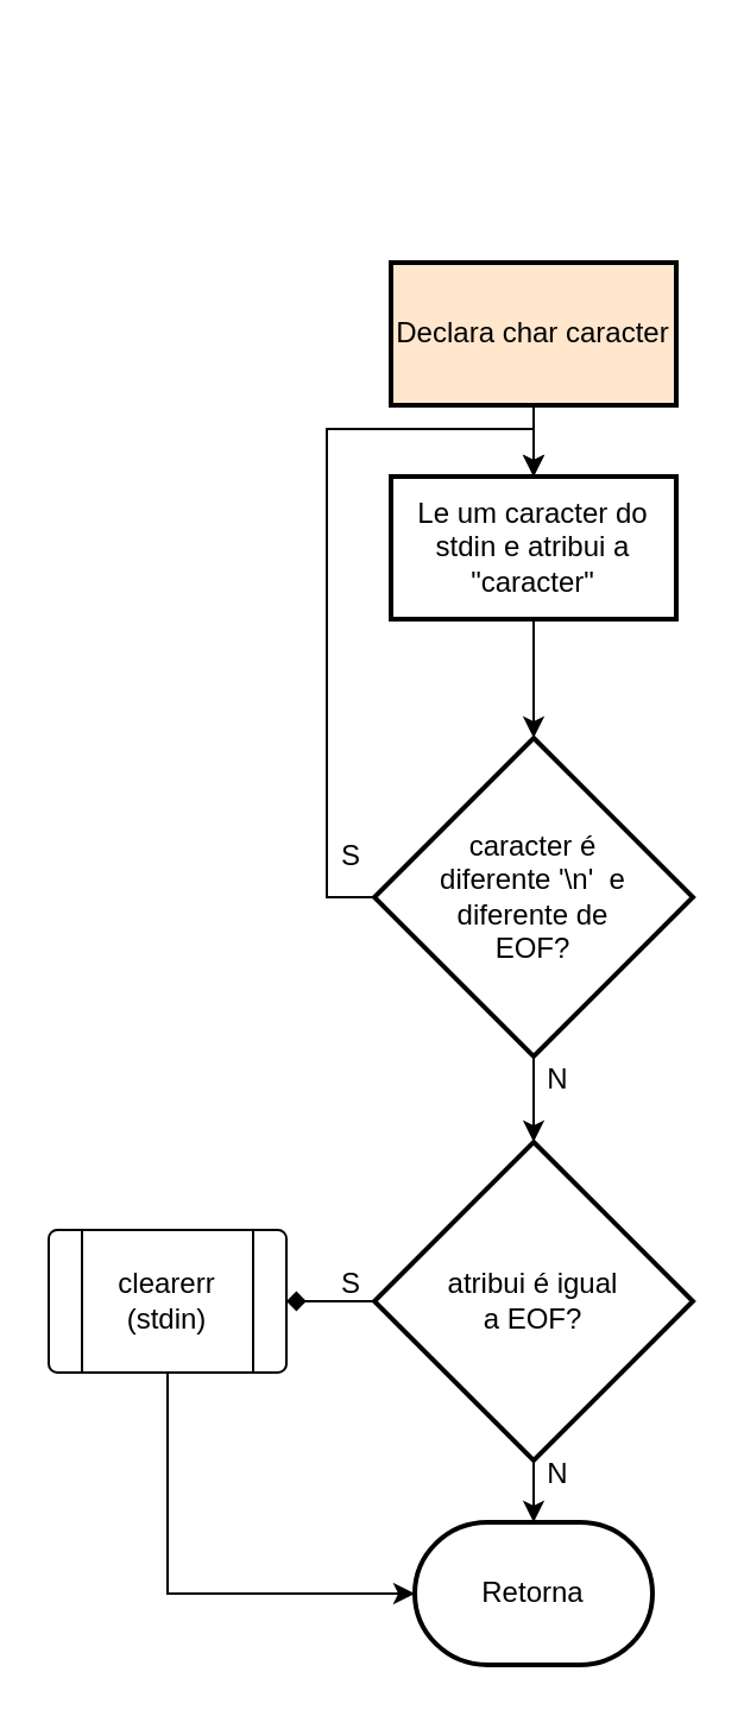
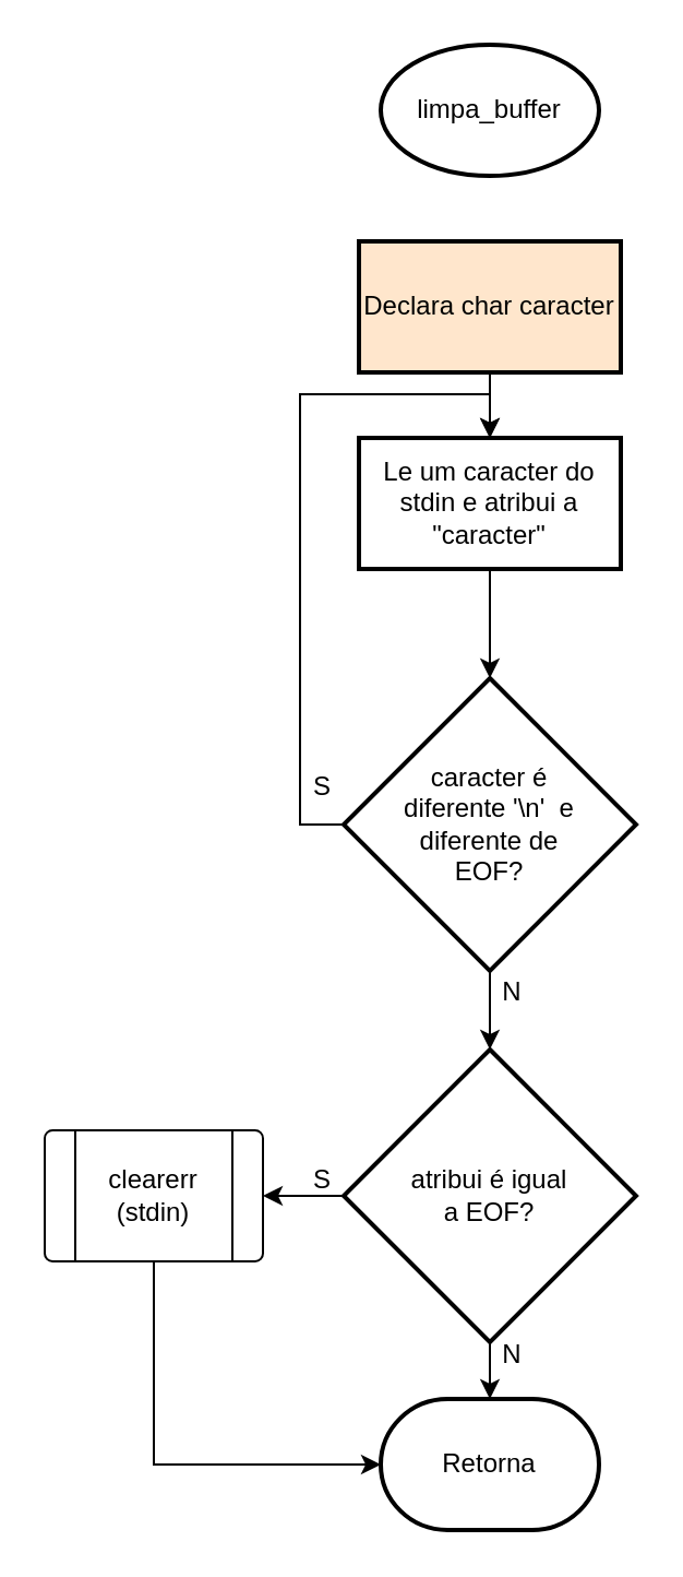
+ <mxCell id="2" value="limpa_buffer" style="strokeWidth=2;html=1;shape=mxgraph.flowchart.start_1;whiteSpace=wrap;" parent="1" vertex="1"><mxGeometry x="174" y="20" width="100" height="60" as="geometry" /></mxCell>
- <mxCell id="12" style="edgeStyle=orthogonalEdgeStyle;rounded=0;orthogonalLoop=1;jettySize=auto;html=1;exitX=0;exitY=0.5;exitDx=0;exitDy=0;entryX=1;entryY=0.5;entryDx=0;entryDy=0;endArrow=diamond;" parent="1" source="13" target="17" edge="1"><mxGeometry relative="1" as="geometry" /></mxCell>
+ <mxCell id="12" style="edgeStyle=orthogonalEdgeStyle;rounded=0;orthogonalLoop=1;jettySize=auto;html=1;exitX=0;exitY=0.5;exitDx=0;exitDy=0;entryX=1;entryY=0.5;entryDx=0;entryDy=0;" parent="1" source="13" target="17" edge="1"><mxGeometry relative="1" as="geometry" /></mxCell>
